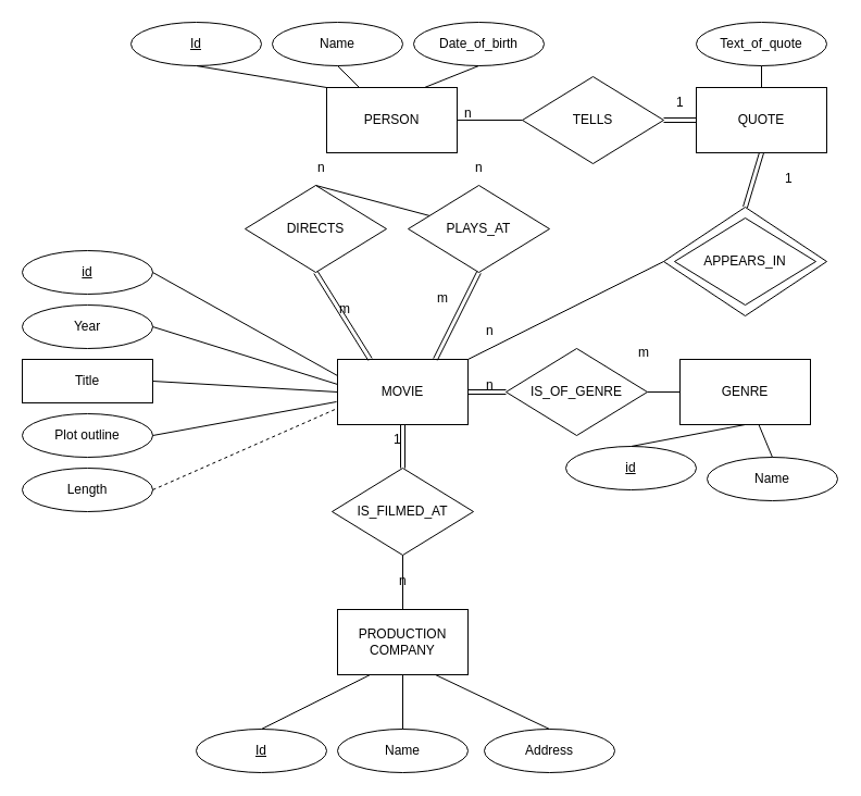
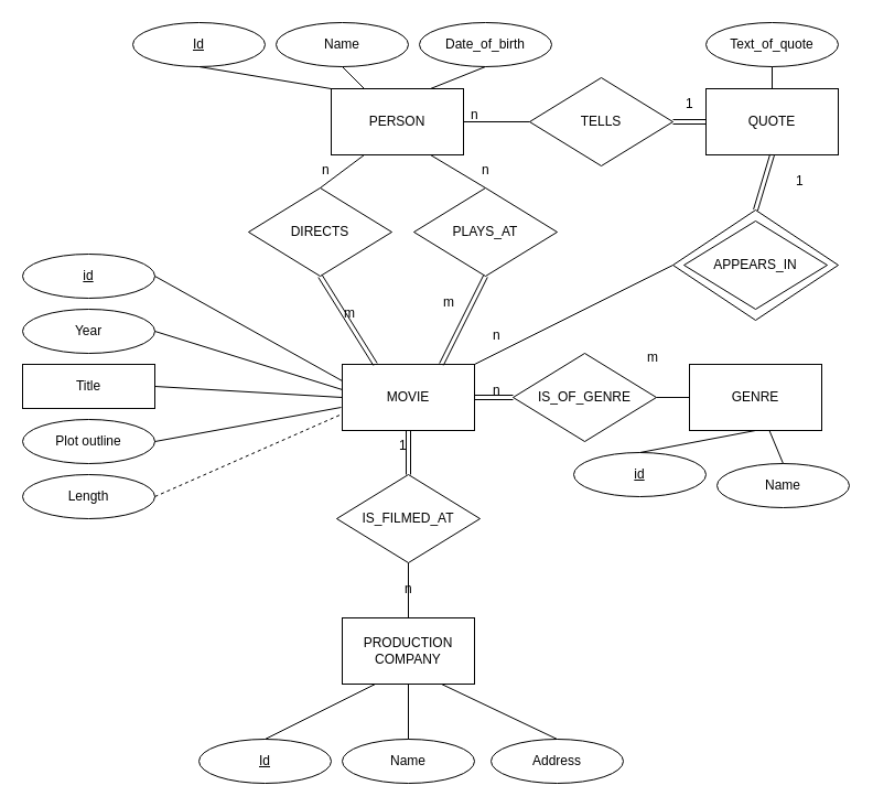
+ <mxCell id="29" value="" style="endArrow=none;html=1;exitX=0.75;exitY=1;exitDx=0;exitDy=0;entryX=0.5;entryY=0;entryDx=0;entryDy=0;" parent="1" source="10" target="24" edge="1"><mxGeometry width="50" height="50" relative="1" as="geometry"><mxPoint x="310" y="180" as="sourcePoint" /><mxPoint x="360" y="150" as="targetPoint" /></mxGeometry></mxCell>
- <mxCell id="28" value="" style="endArrow=none;html=1;exitX=0.5;exitY=0;exitDx=0;exitDy=0;" parent="1" source="23" target="24" edge="1"><mxGeometry width="50" height="50" relative="1" as="geometry"><mxPoint x="390" y="330" as="sourcePoint" /><mxPoint x="450" y="260" as="targetPoint" /></mxGeometry></mxCell>
+ <mxCell id="28" value="" style="endArrow=none;html=1;exitX=0.5;exitY=0;exitDx=0;exitDy=0;entryX=0.25;entryY=1;entryDx=0;entryDy=0;" parent="1" source="23" target="10" edge="1"><mxGeometry width="50" height="50" relative="1" as="geometry"><mxPoint x="390" y="330" as="sourcePoint" /><mxPoint x="450" y="260" as="targetPoint" /></mxGeometry></mxCell>
